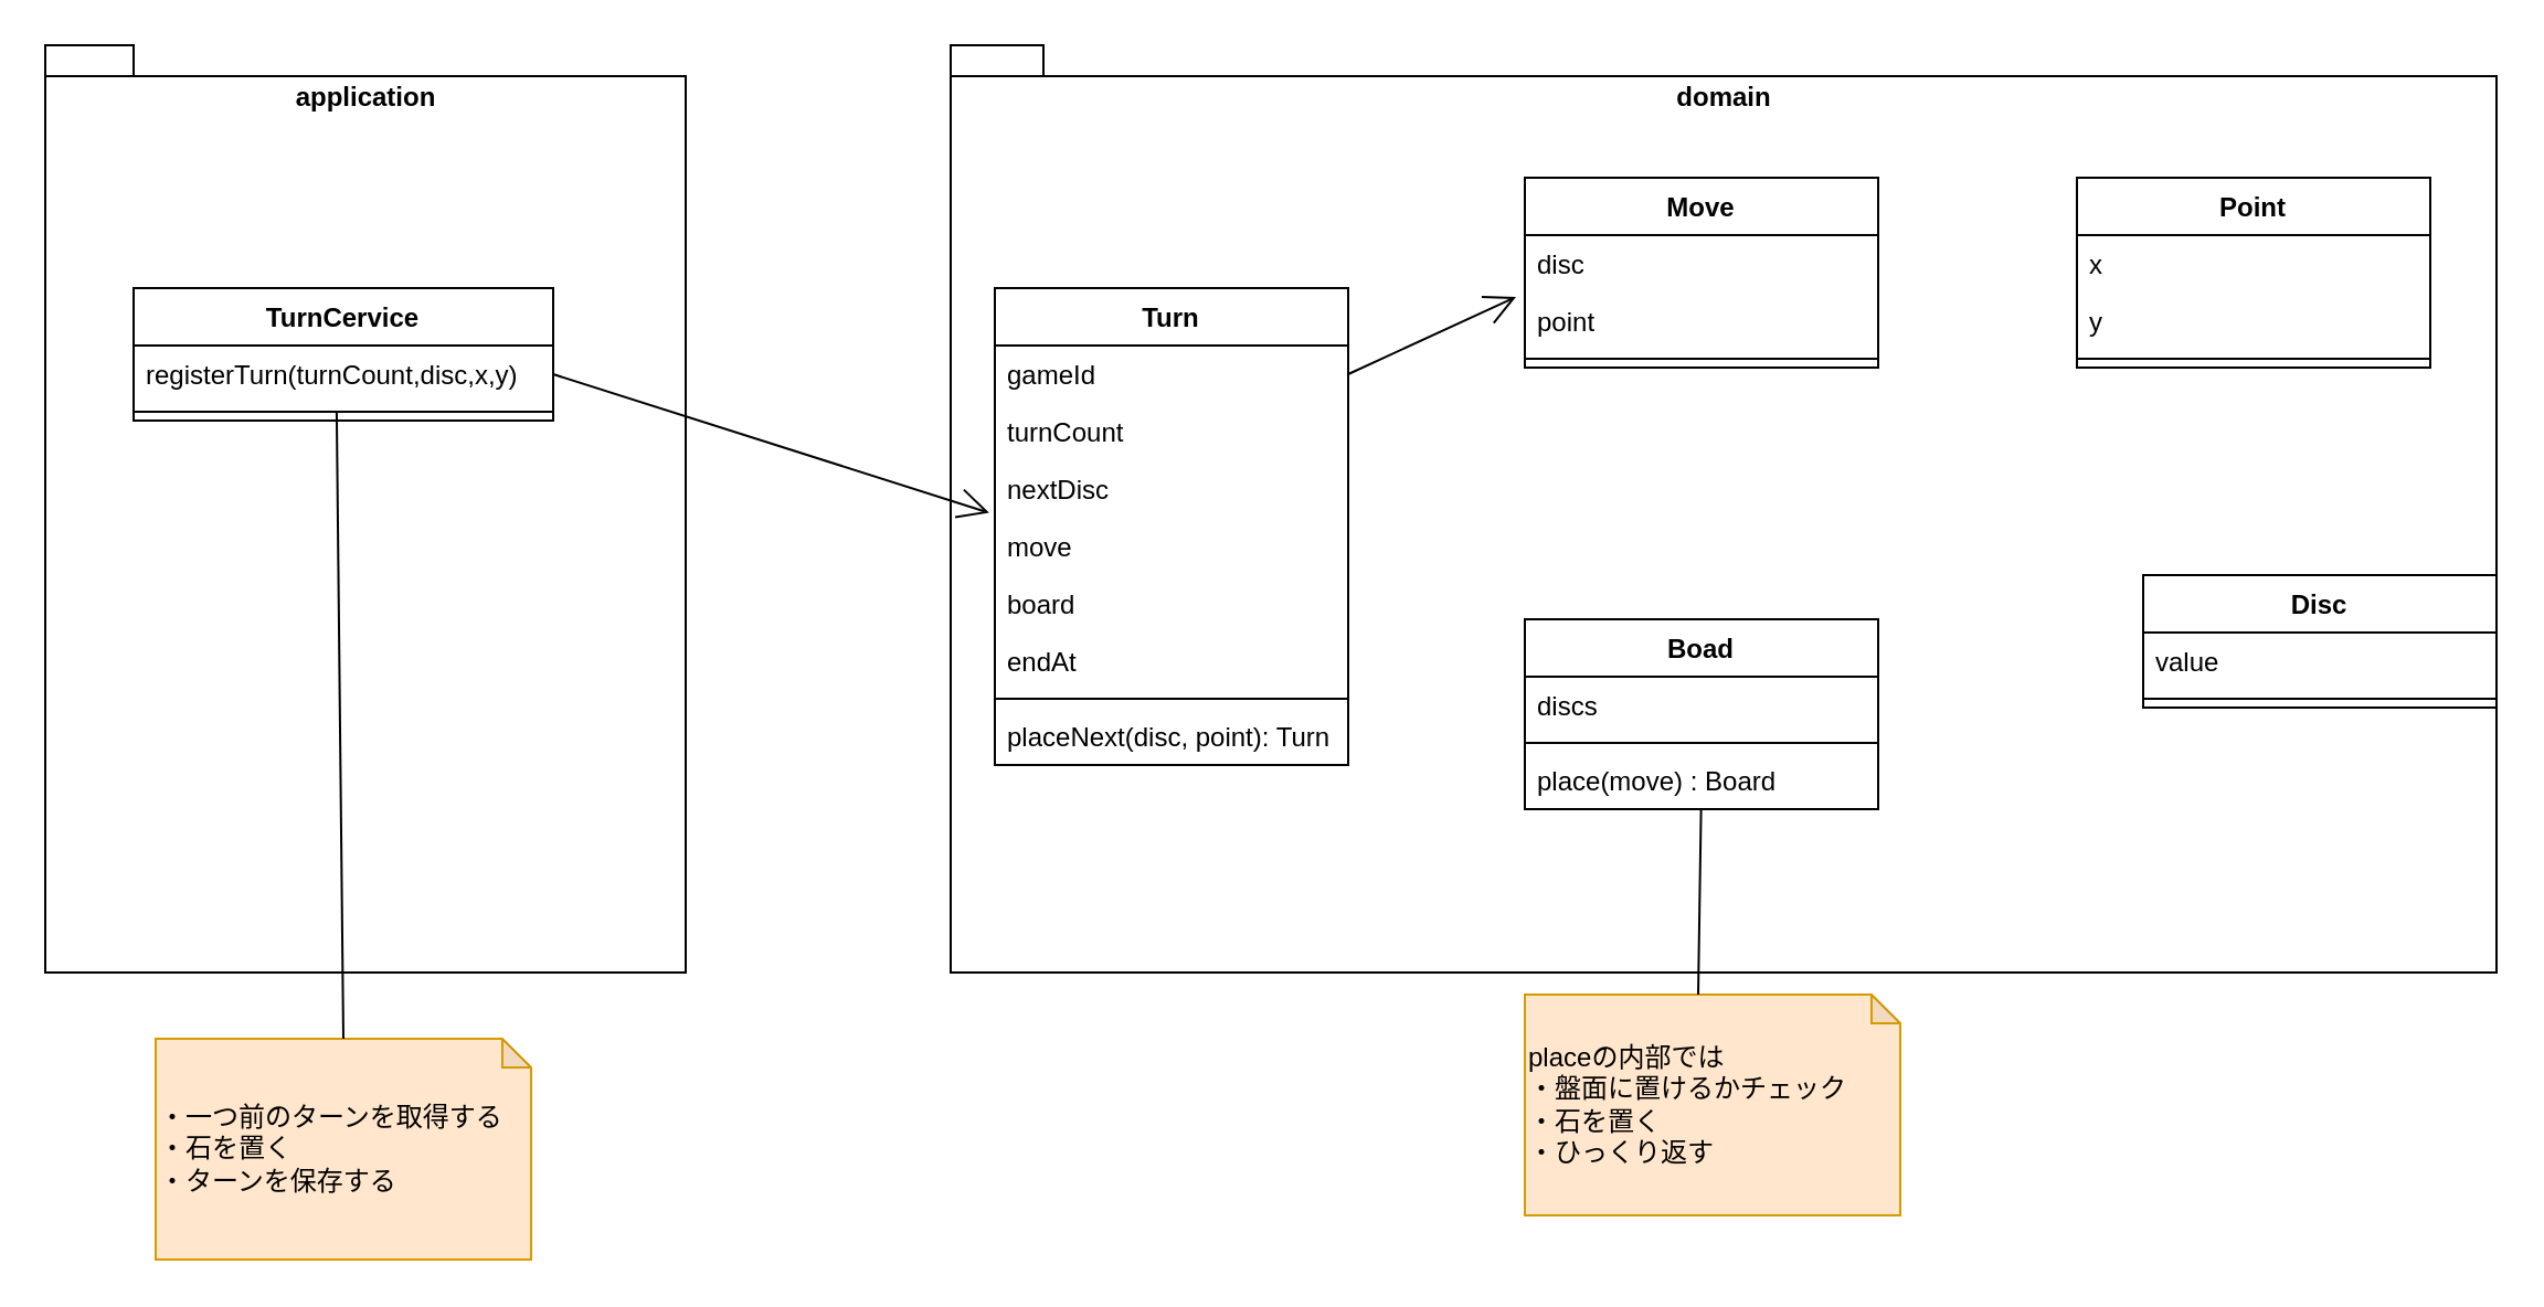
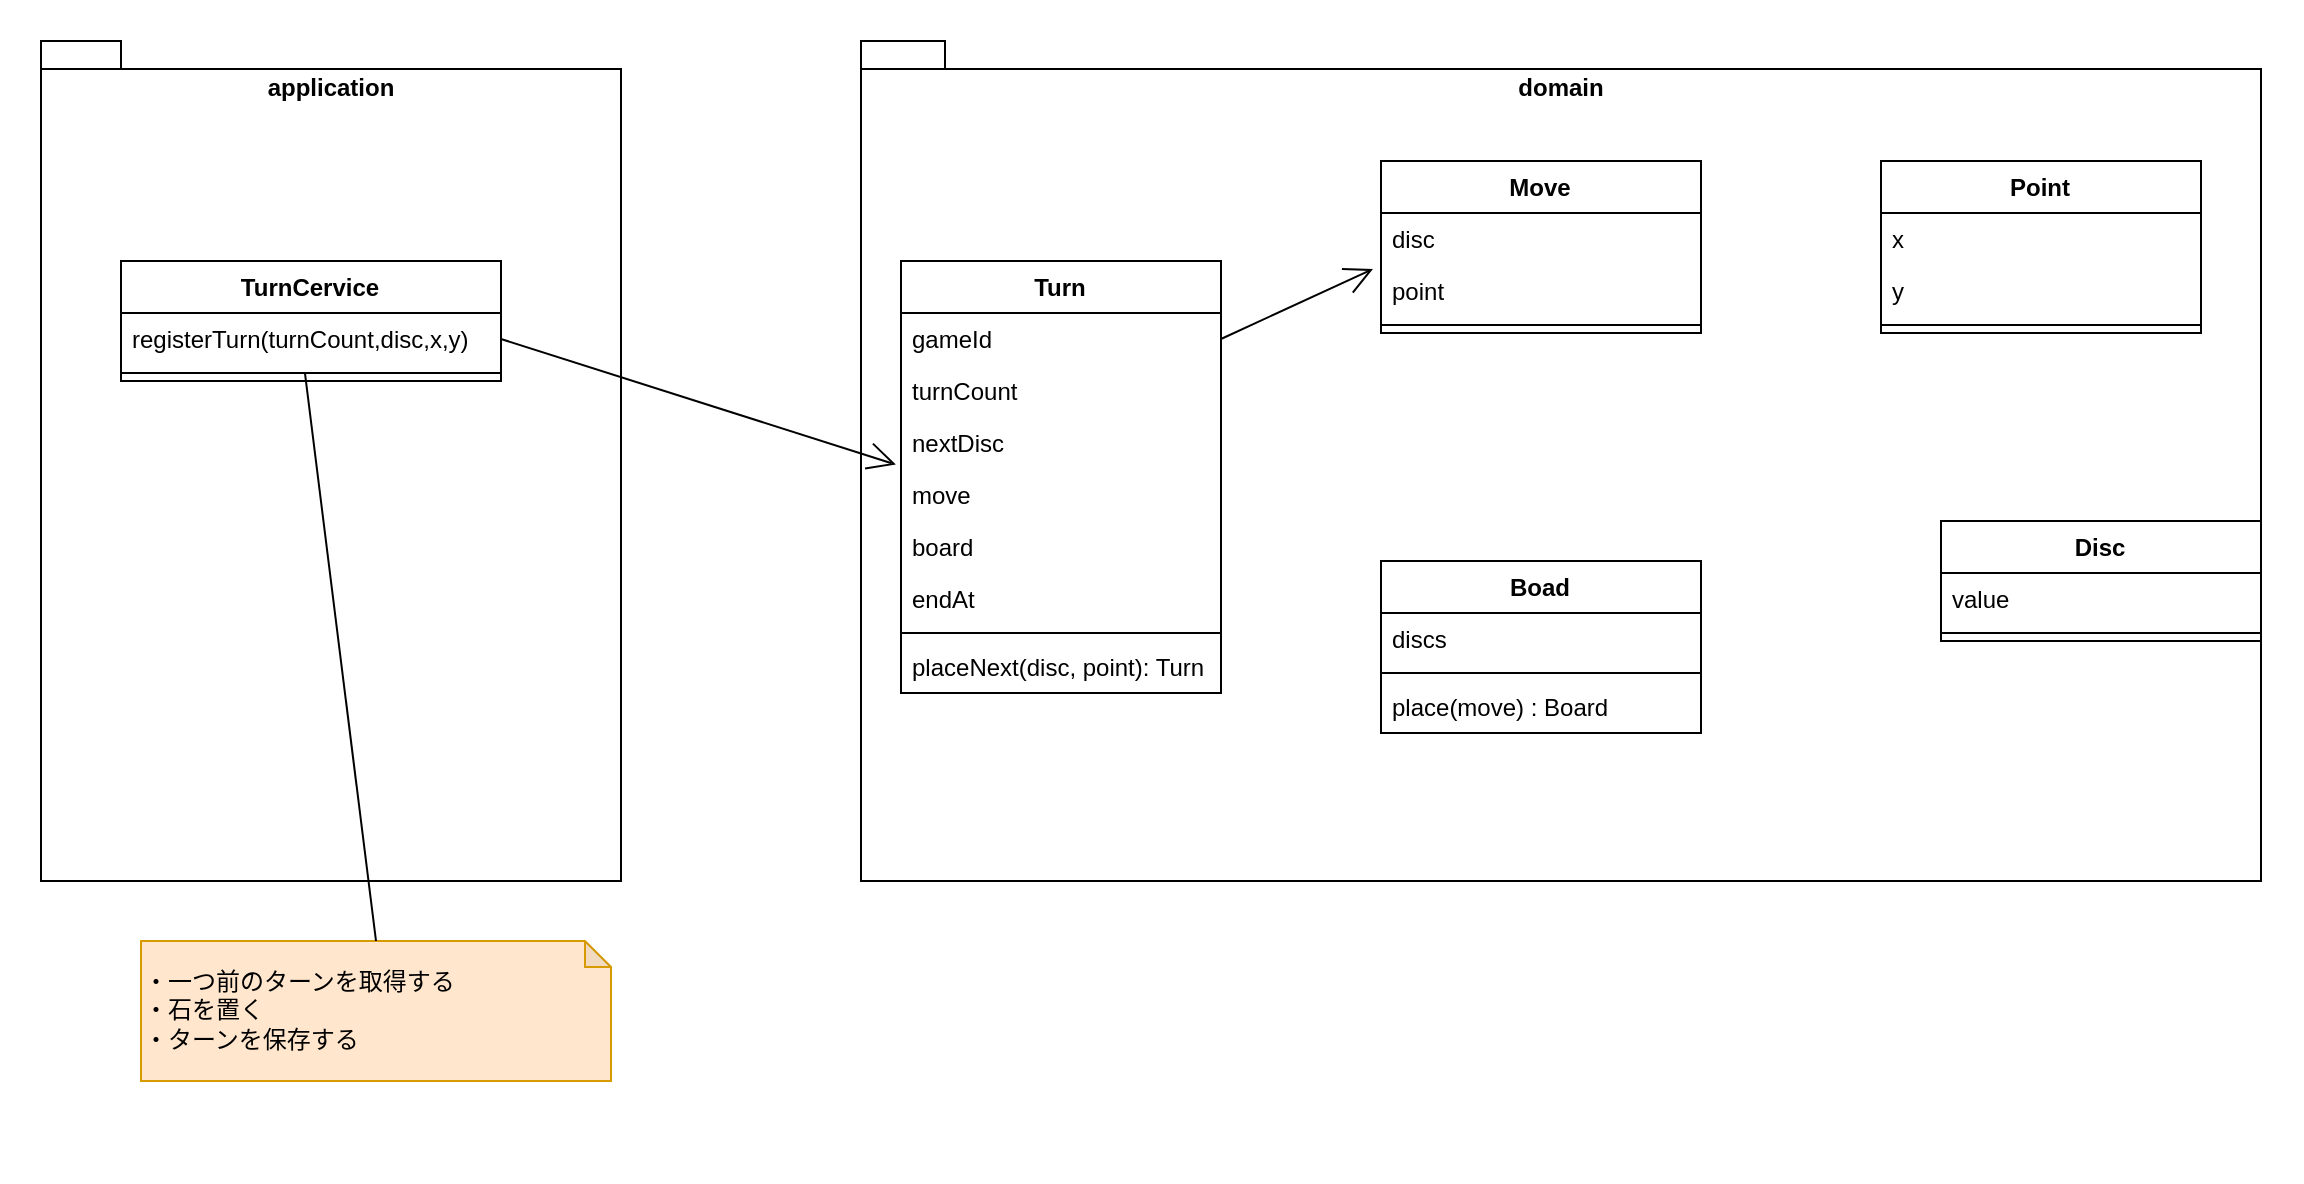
- <mxCell id="35" value="" style="endArrow=none;html=1;exitX=0;exitY=0;exitDx=78.5;exitDy=0;exitPerimeter=0;" edge="1" parent="1" source="34" target="19"><mxGeometry width="50" height="50" relative="1" as="geometry"><mxPoint x="773.04" y="454" as="sourcePoint" /><mxPoint x="770" y="170" as="targetPoint" /></mxGeometry></mxCell>
- <mxCell id="34" value="placeの内部では&lt;br&gt;・盤面に置けるかチェック&lt;br&gt;・石を置く&lt;br&gt;・ひっくり返す" style="shape=note;whiteSpace=wrap;html=1;backgroundOutline=1;darkOpacity=0.05;fillColor=#ffe6cc;size=13;strokeColor=#d79b00;align=left;" vertex="1" parent="1"><mxGeometry x="690" y="450" width="170" height="100" as="geometry" /></mxCell>
- <mxCell id="32" value="・一つ前のターンを取得する&lt;br&gt;・石を置く&lt;br&gt;・ターンを保存する" style="shape=note;whiteSpace=wrap;html=1;backgroundOutline=1;darkOpacity=0.05;fillColor=#ffe6cc;size=13;strokeColor=#d79b00;align=left;" vertex="1" parent="1"><mxGeometry x="70" y="470" width="170" height="100" as="geometry" /></mxCell>
+ <mxCell id="32" value="・一つ前のターンを取得する&lt;br&gt;・石を置く&lt;br&gt;・ターンを保存する" style="shape=note;whiteSpace=wrap;html=1;backgroundOutline=1;darkOpacity=0.05;fillColor=#ffe6cc;size=13;strokeColor=#d79b00;align=left;" vertex="1" parent="1"><mxGeometry x="70" y="470" width="235" height="70" as="geometry" /></mxCell>
